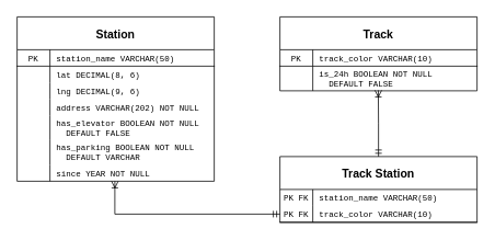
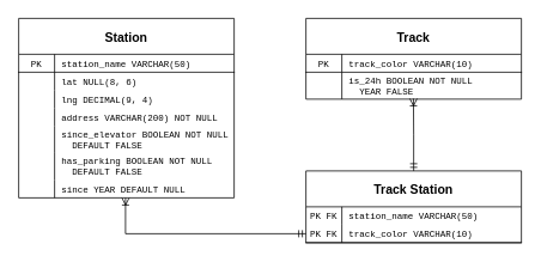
- <mxCell id="30" value="is_24h BOOLEAN NOT NULL&#10;  DEFAULT FALSE" style="shape=partialRectangle;overflow=hidden;connectable=0;fillColor=none;top=0;left=0;bottom=0;right=0;align=left;spacingLeft=6;fontSize=10;fontStyle=0;fontFamily=Courier New;" parent="28" vertex="1"><mxGeometry x="40" width="200" height="30" as="geometry"><mxRectangle width="200" height="30" as="alternateBounds" /></mxGeometry></mxCell>
+ <mxCell id="30" value="is_24h BOOLEAN NOT NULL&#10;  YEAR FALSE" style="shape=partialRectangle;overflow=hidden;connectable=0;fillColor=none;top=0;left=0;bottom=0;right=0;align=left;spacingLeft=6;fontSize=10;fontStyle=0;fontFamily=Courier New;" parent="28" vertex="1"><mxGeometry x="40" width="200" height="30" as="geometry"><mxRectangle width="200" height="30" as="alternateBounds" /></mxGeometry></mxCell>
- <mxCell id="8" value="lat DECIMAL(8, 6)" style="shape=partialRectangle;overflow=hidden;connectable=0;fillColor=none;top=0;left=0;bottom=0;right=0;align=left;spacingLeft=6;fontSize=10;fontStyle=0;fontFamily=Courier New;" parent="6" vertex="1"><mxGeometry x="40" width="200" height="20" as="geometry"><mxRectangle width="200" height="20" as="alternateBounds" /></mxGeometry></mxCell>
+ <mxCell id="8" value="lat NULL(8, 6)" style="shape=partialRectangle;overflow=hidden;connectable=0;fillColor=none;top=0;left=0;bottom=0;right=0;align=left;spacingLeft=6;fontSize=10;fontStyle=0;fontFamily=Courier New;" parent="6" vertex="1"><mxGeometry x="40" width="200" height="20" as="geometry"><mxRectangle width="200" height="20" as="alternateBounds" /></mxGeometry></mxCell>
- <mxCell id="11" value="lng DECIMAL(9, 6)" style="shape=partialRectangle;connectable=0;fillColor=none;top=0;left=0;bottom=0;right=0;align=left;spacingLeft=6;overflow=hidden;fontSize=10;fontFamily=Courier New;" parent="9" vertex="1"><mxGeometry x="40" width="200" height="20" as="geometry"><mxRectangle width="200" height="20" as="alternateBounds" /></mxGeometry></mxCell>
+ <mxCell id="11" value="lng DECIMAL(9, 4)" style="shape=partialRectangle;connectable=0;fillColor=none;top=0;left=0;bottom=0;right=0;align=left;spacingLeft=6;overflow=hidden;fontSize=10;fontFamily=Courier New;" parent="9" vertex="1"><mxGeometry x="40" width="200" height="20" as="geometry"><mxRectangle width="200" height="20" as="alternateBounds" /></mxGeometry></mxCell>
- <mxCell id="14" value="address VARCHAR(202) NOT NULL" style="shape=partialRectangle;connectable=0;fillColor=none;top=0;left=0;bottom=0;right=0;align=left;spacingLeft=6;overflow=hidden;fontSize=10;fontFamily=Courier New;" parent="12" vertex="1"><mxGeometry x="40" width="200" height="20" as="geometry"><mxRectangle width="200" height="20" as="alternateBounds" /></mxGeometry></mxCell>
+ <mxCell id="14" value="address VARCHAR(200) NOT NULL" style="shape=partialRectangle;connectable=0;fillColor=none;top=0;left=0;bottom=0;right=0;align=left;spacingLeft=6;overflow=hidden;fontSize=10;fontFamily=Courier New;" parent="12" vertex="1"><mxGeometry x="40" width="200" height="20" as="geometry"><mxRectangle width="200" height="20" as="alternateBounds" /></mxGeometry></mxCell>
- <mxCell id="17" value="has_elevator BOOLEAN NOT NULL&#10;  DEFAULT FALSE" style="shape=partialRectangle;connectable=0;fillColor=none;top=0;left=0;bottom=0;right=0;align=left;spacingLeft=6;overflow=hidden;fontSize=10;fontFamily=Courier New;" parent="15" vertex="1"><mxGeometry x="40" width="200" height="30" as="geometry"><mxRectangle width="200" height="30" as="alternateBounds" /></mxGeometry></mxCell>
+ <mxCell id="17" value="since_elevator BOOLEAN NOT NULL&#10;  DEFAULT FALSE" style="shape=partialRectangle;connectable=0;fillColor=none;top=0;left=0;bottom=0;right=0;align=left;spacingLeft=6;overflow=hidden;fontSize=10;fontFamily=Courier New;" parent="15" vertex="1"><mxGeometry x="40" width="200" height="30" as="geometry"><mxRectangle width="200" height="30" as="alternateBounds" /></mxGeometry></mxCell>
- <mxCell id="20" value="has_parking BOOLEAN NOT NULL&#10;  DEFAULT VARCHAR" style="shape=partialRectangle;connectable=0;fillColor=none;top=0;left=0;bottom=0;right=0;align=left;spacingLeft=6;overflow=hidden;fontSize=10;fontFamily=Courier New;" parent="18" vertex="1"><mxGeometry x="40" width="200" height="30" as="geometry"><mxRectangle width="200" height="30" as="alternateBounds" /></mxGeometry></mxCell>
+ <mxCell id="20" value="has_parking BOOLEAN NOT NULL&#10;  DEFAULT FALSE" style="shape=partialRectangle;connectable=0;fillColor=none;top=0;left=0;bottom=0;right=0;align=left;spacingLeft=6;overflow=hidden;fontSize=10;fontFamily=Courier New;" parent="18" vertex="1"><mxGeometry x="40" width="200" height="30" as="geometry"><mxRectangle width="200" height="30" as="alternateBounds" /></mxGeometry></mxCell>
- <mxCell id="23" value="since YEAR NOT NULL" style="shape=partialRectangle;connectable=0;fillColor=none;top=0;left=0;bottom=0;right=0;align=left;spacingLeft=6;overflow=hidden;fontSize=10;fontFamily=Courier New;" parent="21" vertex="1"><mxGeometry x="40" width="200" height="20" as="geometry"><mxRectangle width="200" height="20" as="alternateBounds" /></mxGeometry></mxCell>
+ <mxCell id="23" value="since YEAR DEFAULT NULL" style="shape=partialRectangle;connectable=0;fillColor=none;top=0;left=0;bottom=0;right=0;align=left;spacingLeft=6;overflow=hidden;fontSize=10;fontFamily=Courier New;" parent="21" vertex="1"><mxGeometry x="40" width="200" height="20" as="geometry"><mxRectangle width="200" height="20" as="alternateBounds" /></mxGeometry></mxCell>
